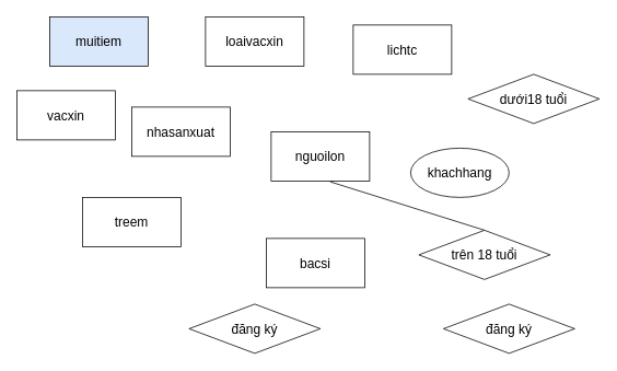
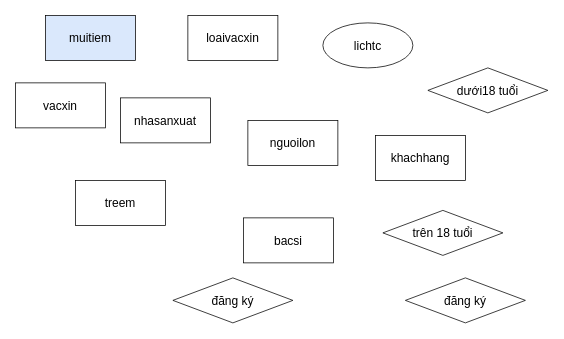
- <mxCell id="8" value="lichtc" style="rounded=0;whiteSpace=wrap;html=1;fontSize=16;" vertex="1" parent="1"><mxGeometry x="430" y="30" width="120" height="60" as="geometry" /></mxCell>
+ <mxCell id="8" value="lichtc" style="ellipse;whiteSpace=wrap;html=1;fontSize=16;" vertex="1" parent="1"><mxGeometry x="430" y="30" width="120" height="60" as="geometry" /></mxCell>
- <mxCell id="7" value="khachhang" style="ellipse;whiteSpace=wrap;html=1;fontSize=16;" vertex="1" parent="1"><mxGeometry x="500" y="180" width="120" height="60" as="geometry" /></mxCell>
+ <mxCell id="7" value="khachhang" style="rounded=0;whiteSpace=wrap;html=1;fontSize=16;" vertex="1" parent="1"><mxGeometry x="500" y="180" width="120" height="60" as="geometry" /></mxCell>
- <mxCell id="11" value="" style="endArrow=none;html=1;rounded=0;fontSize=16;entryX=0.6;entryY=1.017;entryDx=0;entryDy=0;entryPerimeter=0;exitX=0.5;exitY=0;exitDx=0;exitDy=0;" edge="1" parent="1" source="12" target="5"><mxGeometry width="50" height="50" relative="1" as="geometry"><mxPoint x="370" y="230" as="sourcePoint" /><mxPoint x="420" y="180" as="targetPoint" /></mxGeometry></mxCell>
